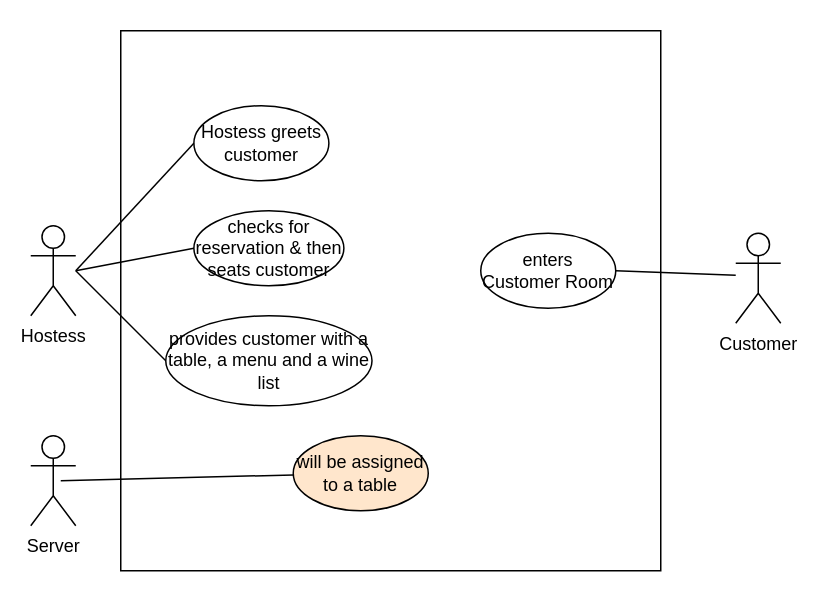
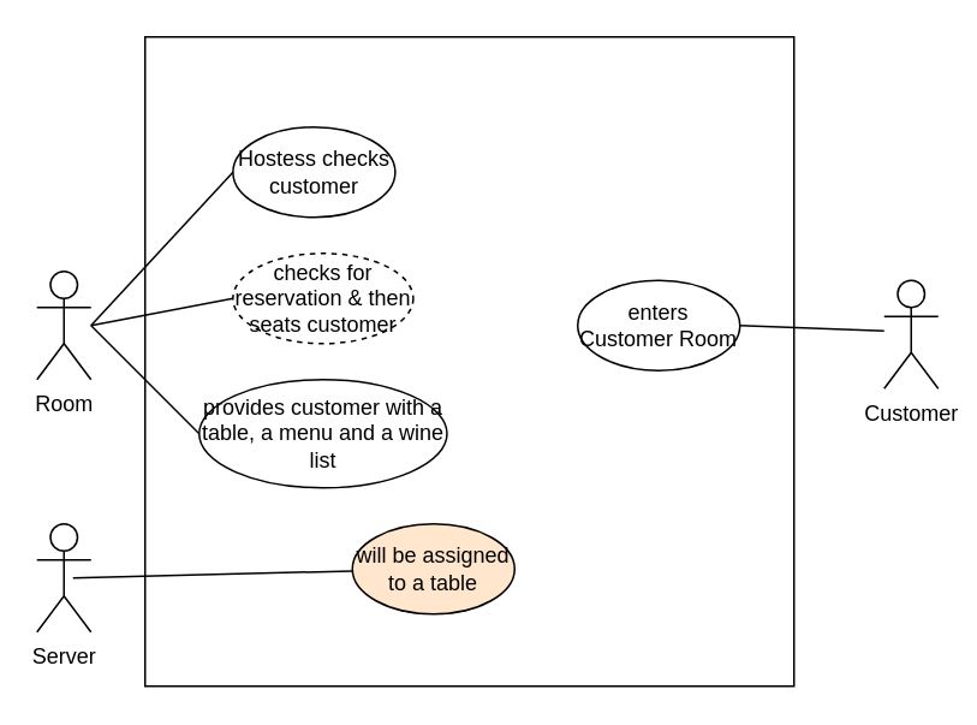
- <mxCell id="6" value="Hostess greets customer" style="ellipse;whiteSpace=wrap;html=1;" vertex="1" parent="1"><mxGeometry x="128.75" y="70" width="90" height="50" as="geometry" /></mxCell>
+ <mxCell id="6" value="Hostess checks customer" style="ellipse;whiteSpace=wrap;html=1;" vertex="1" parent="1"><mxGeometry x="128.75" y="70" width="90" height="50" as="geometry" /></mxCell>
- <mxCell id="7" value="checks for reservation &amp;amp; then seats customer" style="ellipse;whiteSpace=wrap;html=1;" vertex="1" parent="1"><mxGeometry x="128.75" y="140" width="100" height="50" as="geometry" /></mxCell>
+ <mxCell id="7" value="checks for reservation &amp;amp; then seats customer" style="ellipse;whiteSpace=wrap;html=1;dashed=1;" vertex="1" parent="1"><mxGeometry x="128.75" y="140" width="100" height="50" as="geometry" /></mxCell>
- <mxCell id="3" value="Hostess" style="shape=umlActor;verticalLabelPosition=bottom;verticalAlign=top;html=1;outlineConnect=0;" vertex="1" parent="1"><mxGeometry x="20" y="150" width="30" height="60" as="geometry" /></mxCell>
+ <mxCell id="3" value="Room" style="shape=umlActor;verticalLabelPosition=bottom;verticalAlign=top;html=1;outlineConnect=0;" vertex="1" parent="1"><mxGeometry x="20" y="150" width="30" height="60" as="geometry" /></mxCell>
